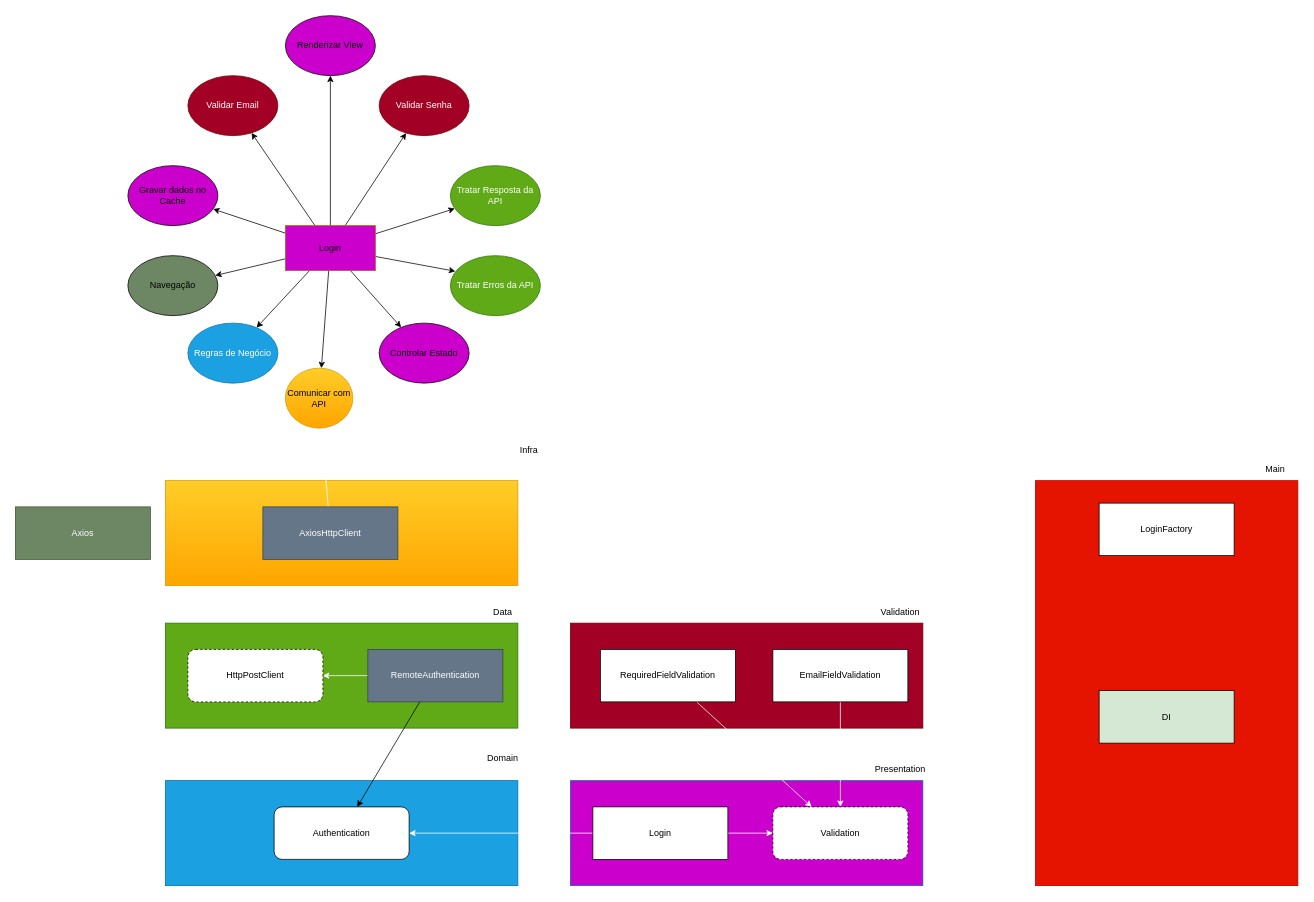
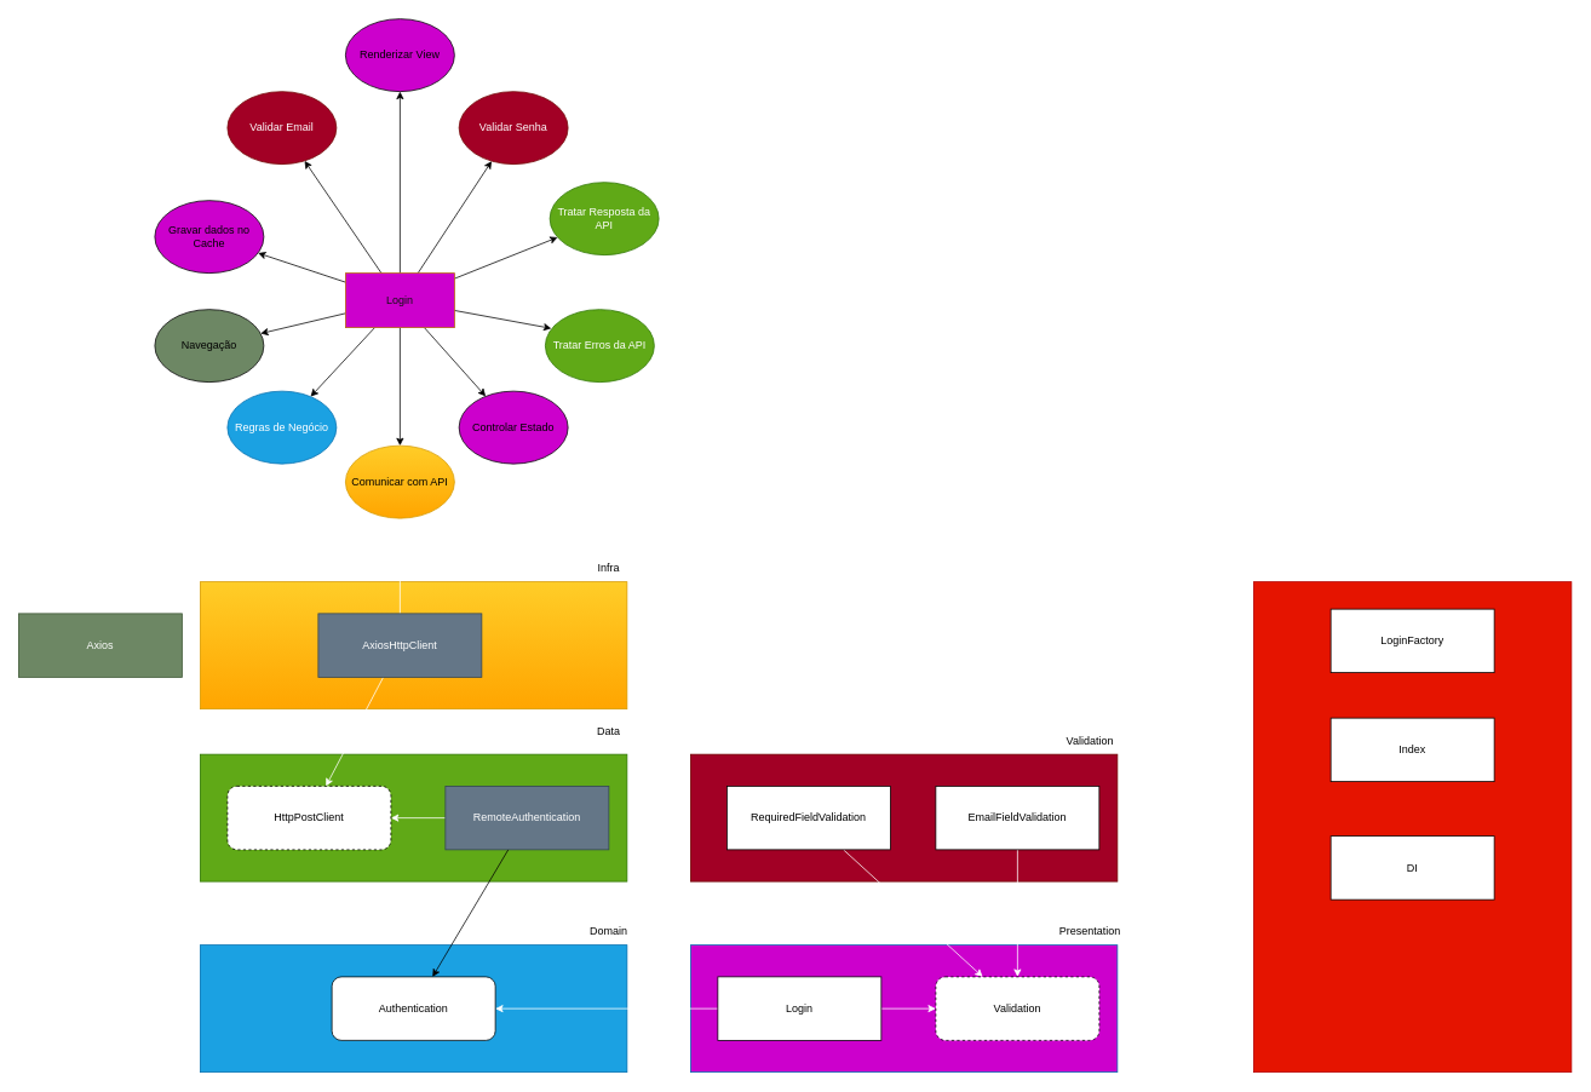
- <mxCell id="15" value="Tratar Resposta da API" style="ellipse;whiteSpace=wrap;html=1;fillColor=#60a917;fontColor=#ffffff;strokeColor=#2D7600;" parent="1" vertex="1"><mxGeometry x="600" y="220" width="120" height="80" as="geometry" /></mxCell>
+ <mxCell id="15" value="Tratar Resposta da API" style="ellipse;whiteSpace=wrap;html=1;fillColor=#60a917;fontColor=#ffffff;strokeColor=#2D7600;" parent="1" vertex="1"><mxGeometry x="605" y="200" width="120" height="80" as="geometry" /></mxCell>
- <mxCell id="21" value="&lt;font color=&quot;#000000&quot;&gt;Comunicar com API&lt;/font&gt;" style="ellipse;whiteSpace=wrap;html=1;fillColor=#ffcd28;gradientColor=#ffa500;strokeColor=#d79b00;" parent="1" vertex="1"><mxGeometry x="380" y="490" width="90" height="80" as="geometry" /></mxCell>
+ <mxCell id="21" value="&lt;font color=&quot;#000000&quot;&gt;Comunicar com API&lt;/font&gt;" style="ellipse;whiteSpace=wrap;html=1;fillColor=#ffcd28;gradientColor=#ffa500;strokeColor=#d79b00;" parent="1" vertex="1"><mxGeometry x="380" y="490" width="120" height="80" as="geometry" /></mxCell>
- <mxCell id="33" value="Infra" style="text;html=1;strokeColor=none;fillColor=none;align=center;verticalAlign=middle;whiteSpace=wrap;rounded=0;" vertex="1" parent="1"><mxGeometry x="675" y="585" width="60" height="30" as="geometry" /></mxCell>
+ <mxCell id="33" value="Infra" style="text;html=1;strokeColor=none;fillColor=none;align=center;verticalAlign=middle;whiteSpace=wrap;rounded=0;" vertex="1" parent="1"><mxGeometry x="640" y="610" width="60" height="30" as="geometry" /></mxCell>
- <mxCell id="51" value="Main" style="text;html=1;strokeColor=none;fillColor=none;align=center;verticalAlign=middle;whiteSpace=wrap;rounded=0;" vertex="1" parent="1"><mxGeometry x="1670" y="610" width="60" height="30" as="geometry" /></mxCell>
+ <mxCell id="35" style="edgeStyle=none;html=1;fontColor=#0F0F0F;strokeColor=#FFFFFF;" edge="1" parent="1" source="36" target="31"><mxGeometry relative="1" as="geometry" /></mxCell>
- <mxCell id="24" value="Data" style="text;html=1;strokeColor=none;fillColor=none;align=center;verticalAlign=middle;whiteSpace=wrap;rounded=0;" vertex="1" parent="1"><mxGeometry x="640" y="800" width="60" height="30" as="geometry" /></mxCell>
+ <mxCell id="24" value="Data" style="text;html=1;strokeColor=none;fillColor=none;align=center;verticalAlign=middle;whiteSpace=wrap;rounded=0;" vertex="1" parent="1"><mxGeometry x="640" y="790" width="60" height="30" as="geometry" /></mxCell>
+ <mxCell id="53" value="Index" style="rounded=0;whiteSpace=wrap;html=1;" vertex="1" parent="1"><mxGeometry x="1465" y="790" width="180" height="70" as="geometry" /></mxCell>
- <mxCell id="54" value="DI" style="rounded=0;whiteSpace=wrap;html=1;fillColor=#d5e8d4;" vertex="1" parent="1"><mxGeometry x="1465" y="920" width="180" height="70" as="geometry" /></mxCell>
+ <mxCell id="54" value="DI" style="rounded=0;whiteSpace=wrap;html=1;" vertex="1" parent="1"><mxGeometry x="1465" y="920" width="180" height="70" as="geometry" /></mxCell>
- <mxCell id="29" value="Domain" style="text;html=1;strokeColor=none;fillColor=none;align=center;verticalAlign=middle;whiteSpace=wrap;rounded=0;" vertex="1" parent="1"><mxGeometry x="640" y="995" width="60" height="30" as="geometry" /></mxCell>
+ <mxCell id="29" value="Domain" style="text;html=1;strokeColor=none;fillColor=none;align=center;verticalAlign=middle;whiteSpace=wrap;rounded=0;" vertex="1" parent="1"><mxGeometry x="640" y="1010" width="60" height="30" as="geometry" /></mxCell>
